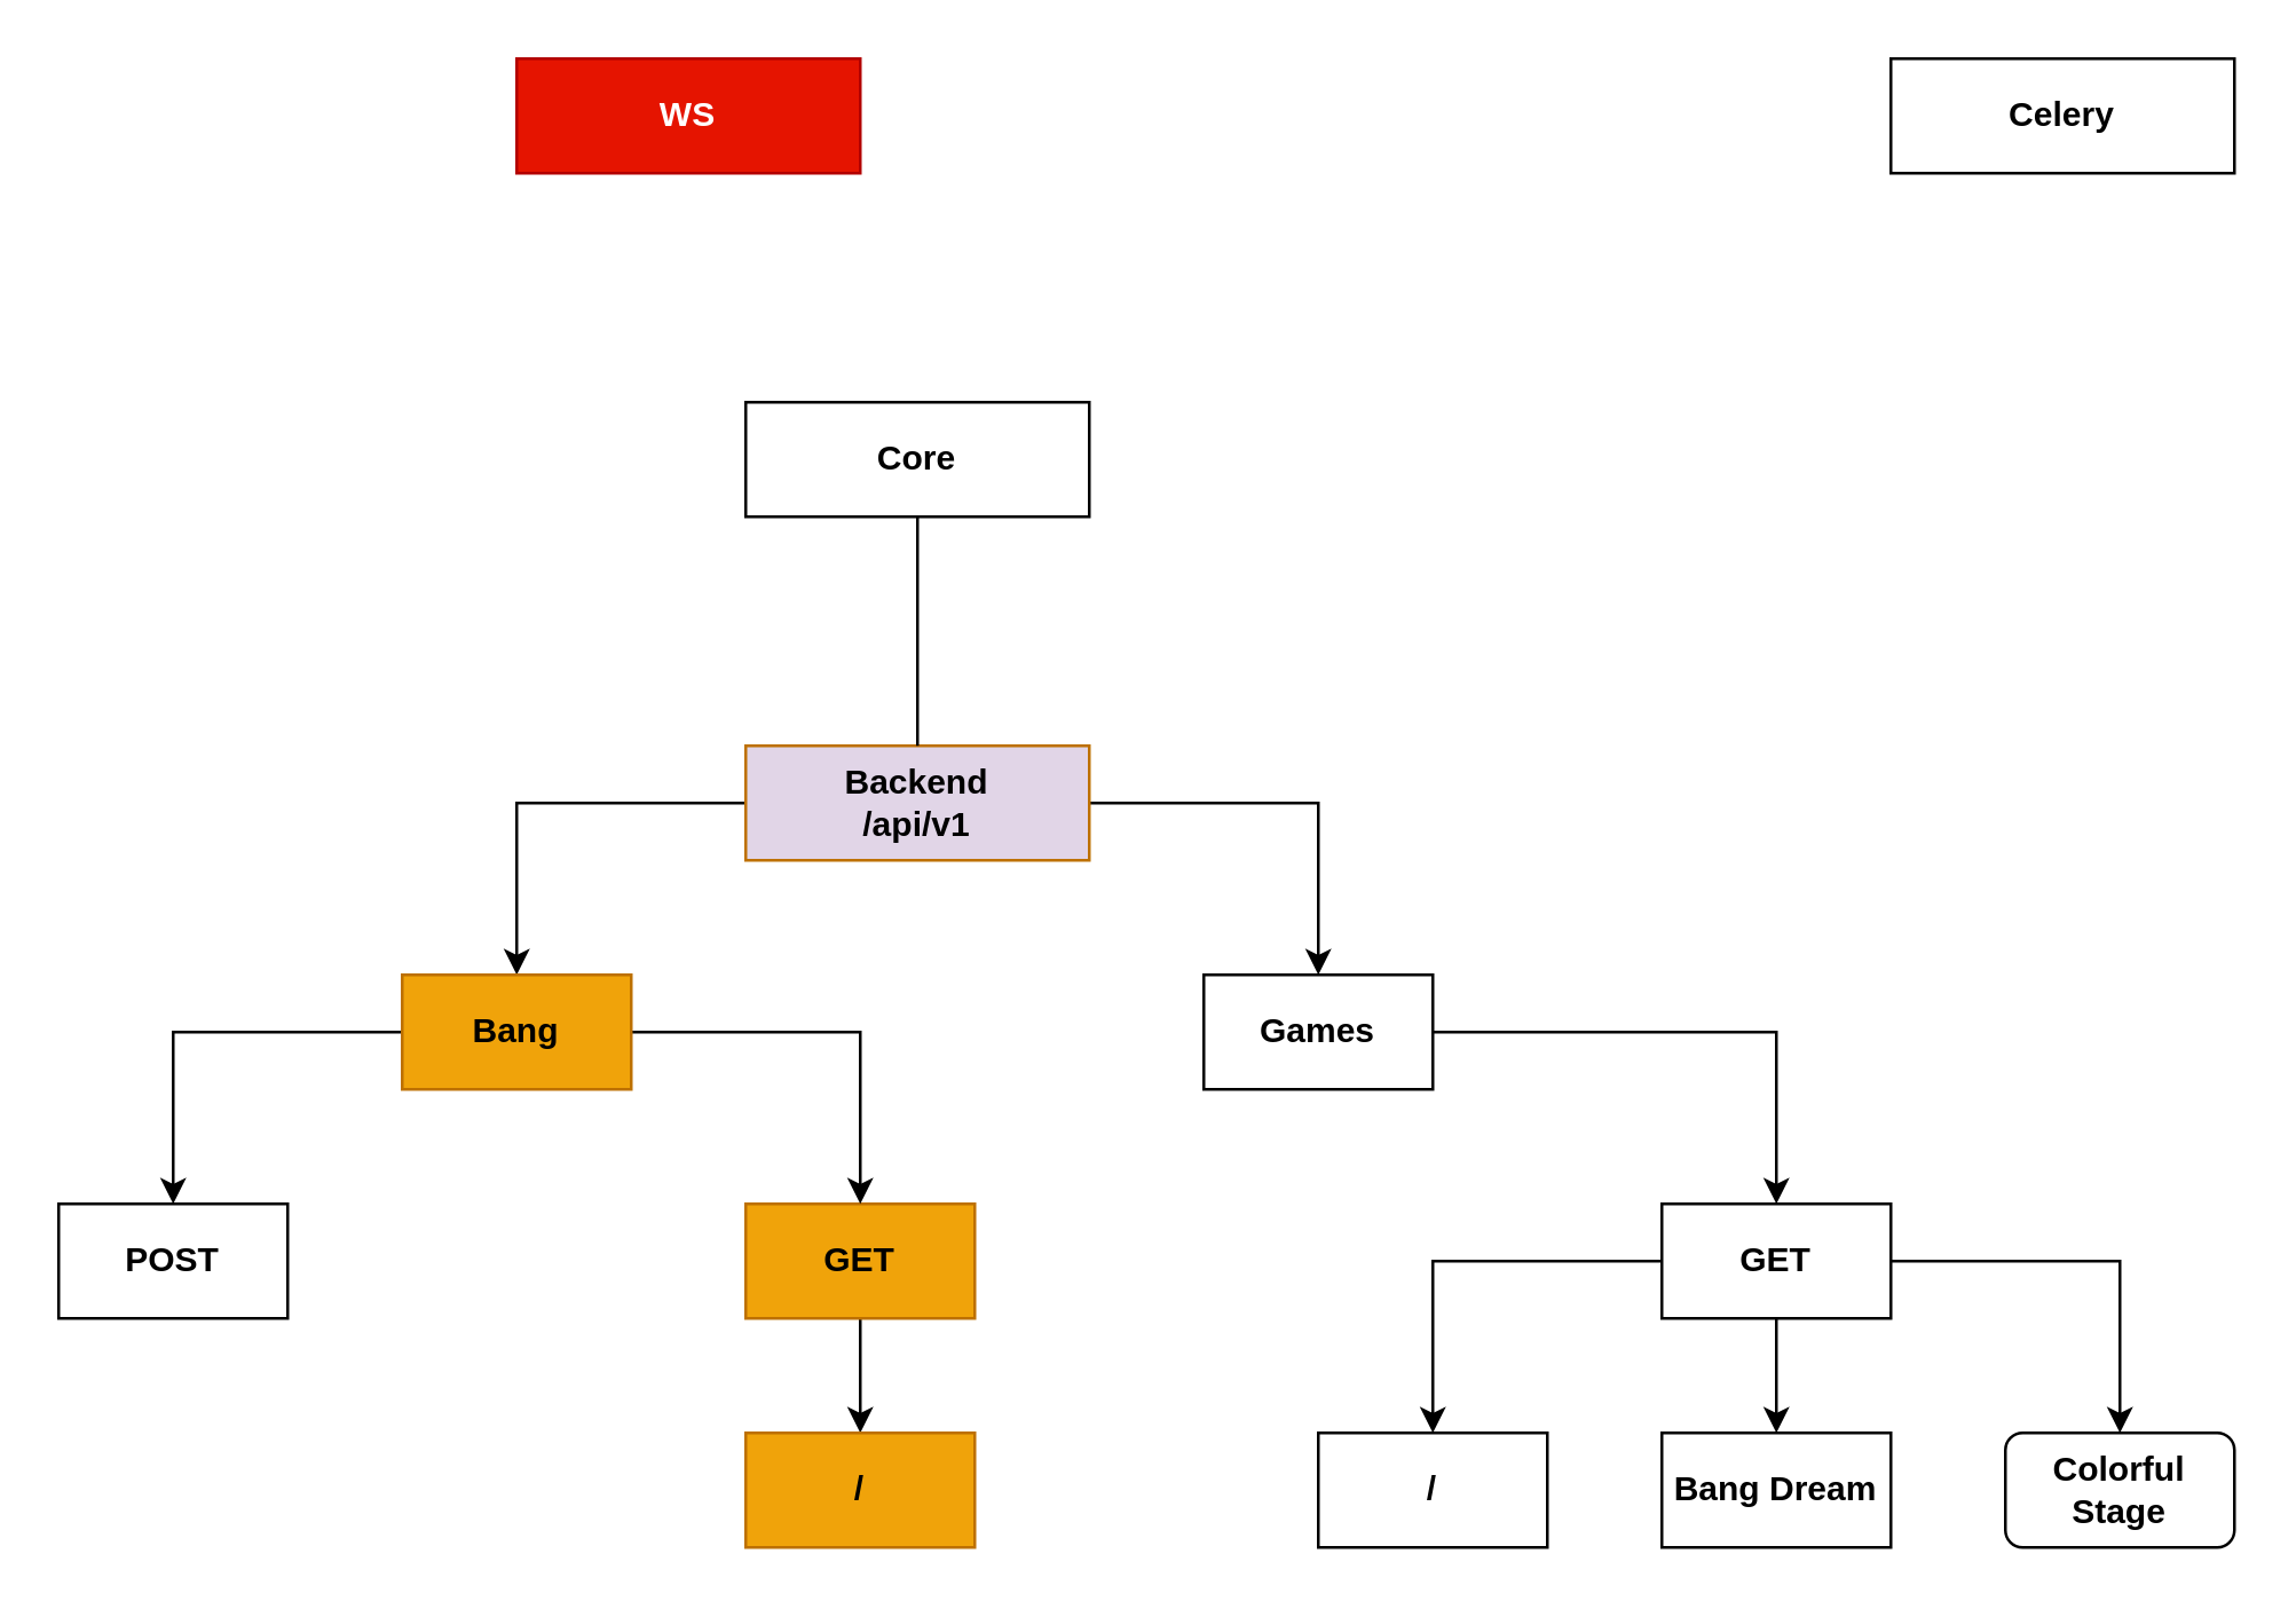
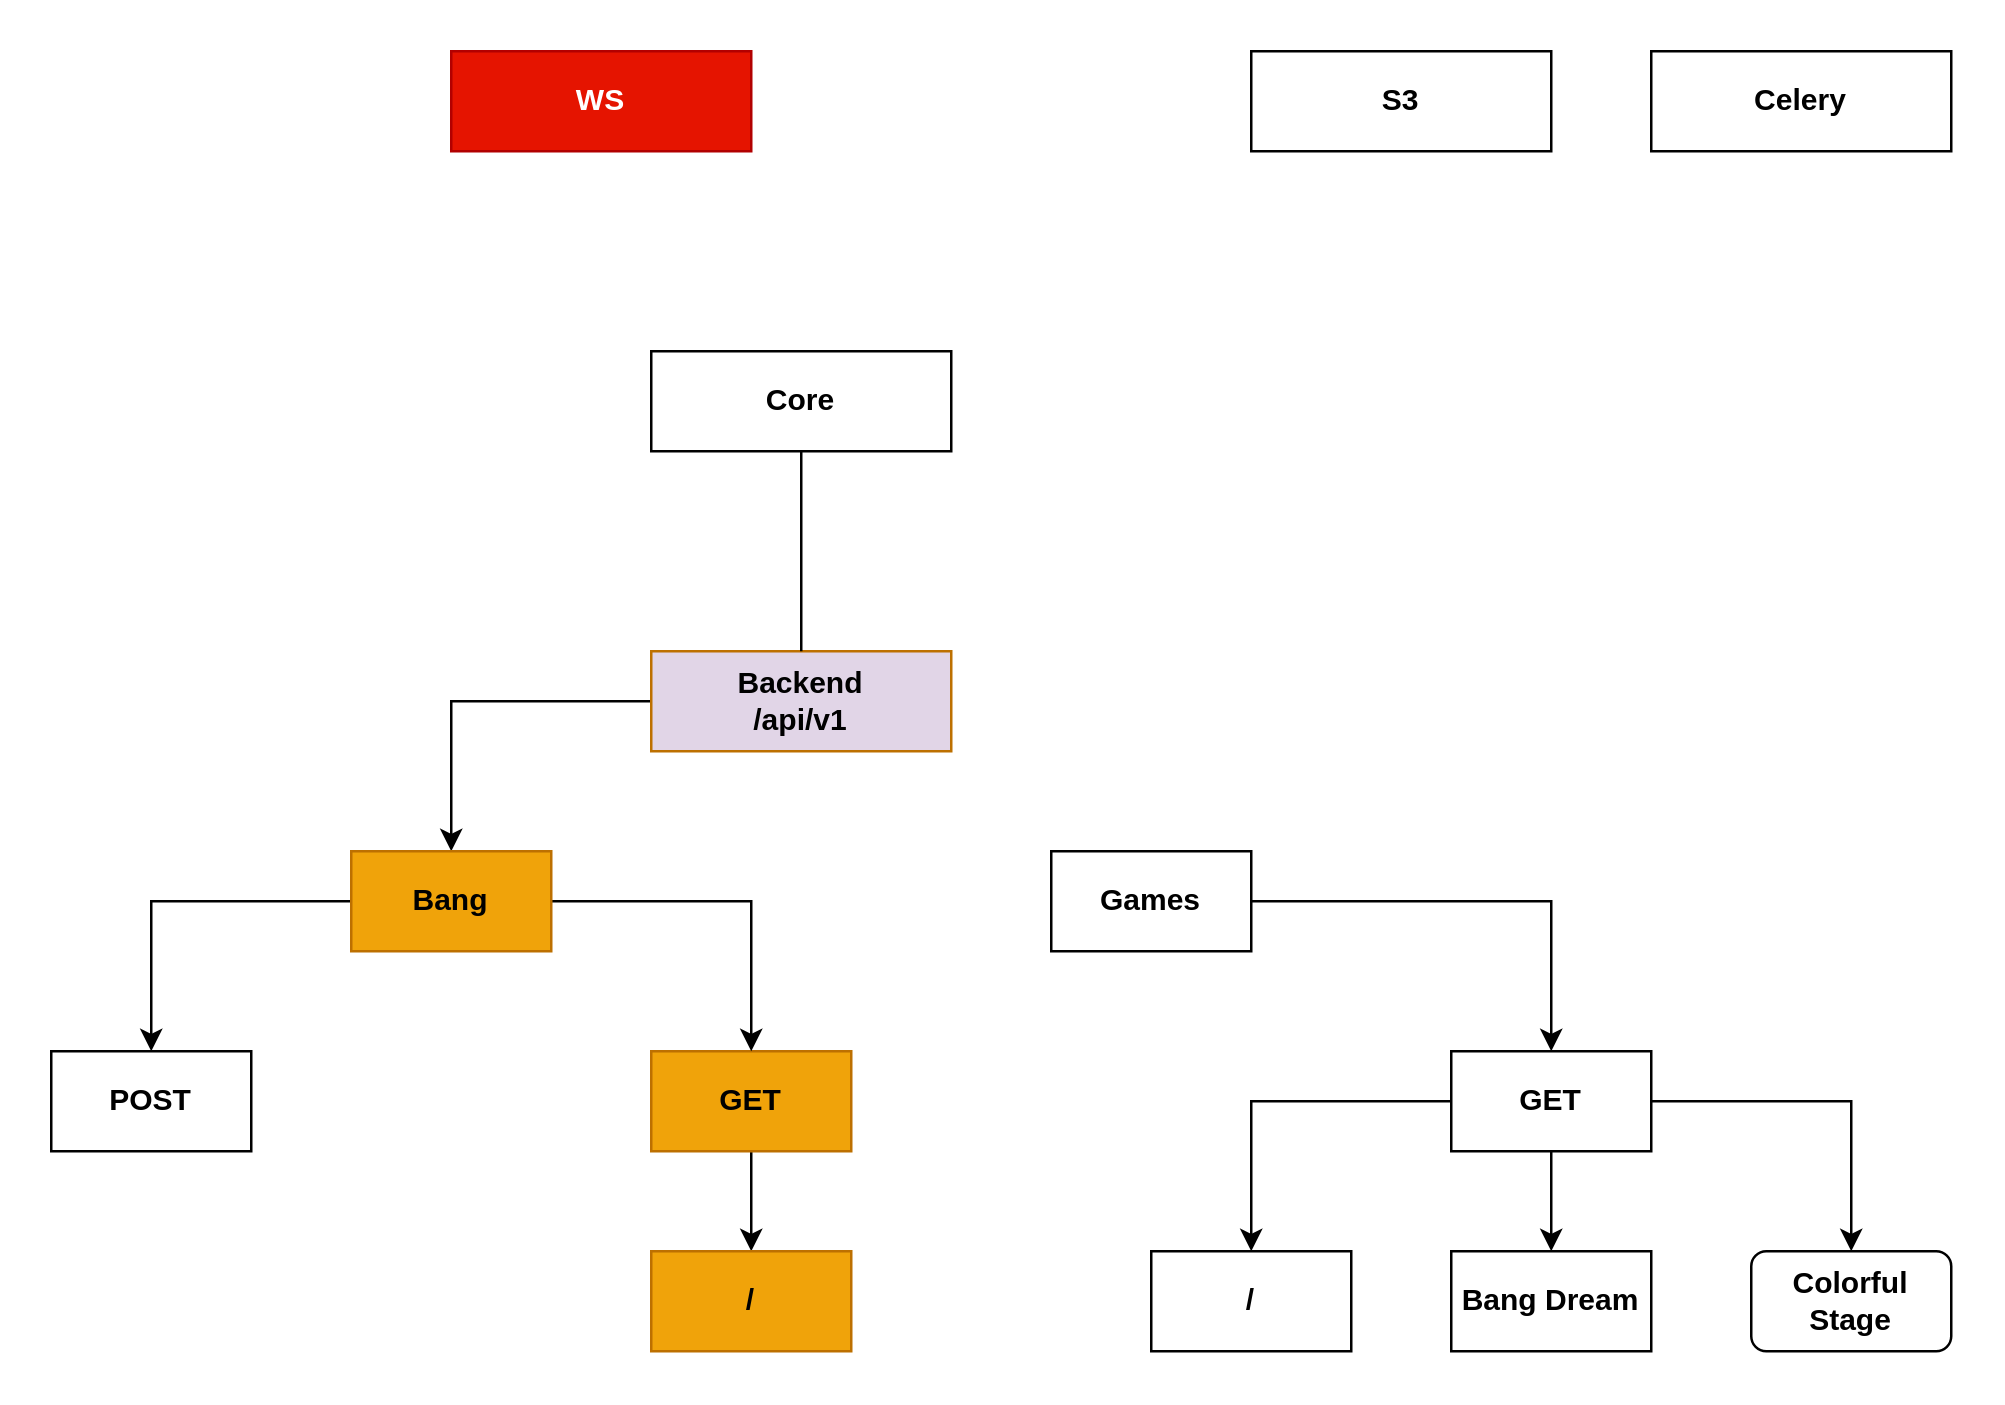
+ <mxCell id="6" value="&lt;b&gt;S3&lt;/b&gt;" style="rounded=0;whiteSpace=wrap;html=1;" parent="1" vertex="1"><mxGeometry x="500" y="20" width="120" height="40" as="geometry" /></mxCell>
- <mxCell id="3" style="edgeStyle=orthogonalEdgeStyle;rounded=0;orthogonalLoop=1;jettySize=auto;html=1;" parent="1" source="4" target="15" edge="1"><mxGeometry relative="1" as="geometry" /></mxCell>
